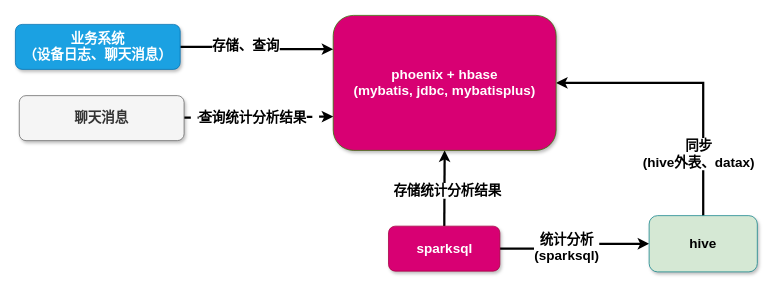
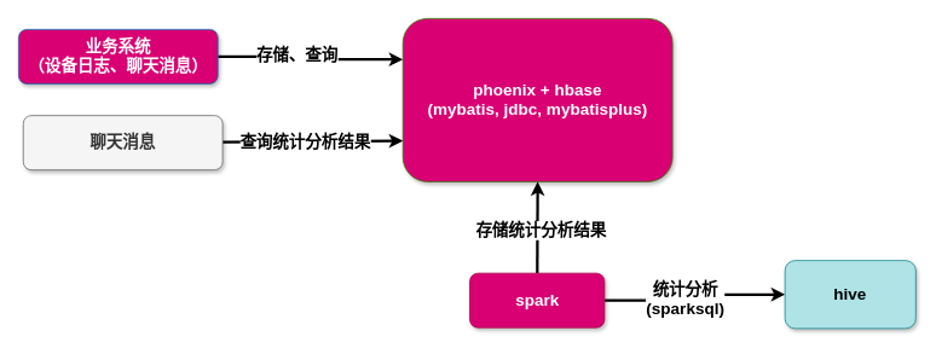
- <mxCell id="4" value="业务系统&lt;br&gt;（设备日志、聊天消息）" style="rounded=1;whiteSpace=wrap;html=1;fontSize=18;fontStyle=1;fillColor=#1ba1e2;strokeColor=#006EAF;shadow=1;fontColor=#ffffff;" parent="1" vertex="1"><mxGeometry x="20" y="32" width="219.75" height="60" as="geometry" /></mxCell>
+ <mxCell id="4" value="业务系统&lt;br&gt;（设备日志、聊天消息）" style="rounded=1;whiteSpace=wrap;html=1;fontSize=18;fontStyle=1;fillColor=#d80073;strokeColor=#006EAF;shadow=1;fontColor=#ffffff;" parent="1" vertex="1"><mxGeometry x="20" y="32" width="219.75" height="60" as="geometry" /></mxCell>
- <mxCell id="10" style="rounded=0;orthogonalLoop=1;jettySize=auto;html=1;entryX=1;entryY=0.5;entryDx=0;entryDy=0;fontSize=18;strokeWidth=3;edgeStyle=orthogonalEdgeStyle;exitX=0.5;exitY=0;exitDx=0;exitDy=0;" edge="1" parent="1" source="12" target="13"><mxGeometry relative="1" as="geometry" /></mxCell>
- <mxCell id="11" value="同步&lt;br&gt;(hive外表、datax)" style="edgeLabel;html=1;align=center;verticalAlign=middle;resizable=0;points=[];fontSize=18;fontStyle=1" vertex="1" connectable="0" parent="10"><mxGeometry x="0.182" y="-4" relative="1" as="geometry"><mxPoint x="37" y="98" as="offset" /></mxGeometry></mxCell>
- <mxCell id="14" style="edgeStyle=none;rounded=0;orthogonalLoop=1;jettySize=auto;html=1;entryX=0;entryY=0.75;entryDx=0;entryDy=0;fontSize=18;strokeWidth=3;dashed=1;" edge="1" parent="1" source="16" target="13"><mxGeometry relative="1" as="geometry" /></mxCell>
+ <mxCell id="14" style="edgeStyle=none;rounded=0;orthogonalLoop=1;jettySize=auto;html=1;entryX=0;entryY=0.75;entryDx=0;entryDy=0;fontSize=18;strokeWidth=3;" edge="1" parent="1" source="16" target="13"><mxGeometry relative="1" as="geometry" /></mxCell>
- <mxCell id="12" value="hive" style="rounded=1;whiteSpace=wrap;html=1;fontSize=18;fontStyle=1;fillColor=#d5e8d4;strokeColor=#0e8088;shadow=1;" parent="1" vertex="1"><mxGeometry x="865" y="287" width="144.25" height="75" as="geometry" /></mxCell>
+ <mxCell id="12" value="hive" style="rounded=1;whiteSpace=wrap;html=1;fontSize=18;fontStyle=1;fillColor=#b0e3e6;strokeColor=#0e8088;shadow=1;" parent="1" vertex="1"><mxGeometry x="865" y="287" width="144.25" height="75" as="geometry" /></mxCell>
- <mxCell id="9" value="sparksql&lt;br&gt;" style="rounded=1;whiteSpace=wrap;html=1;fontSize=18;fontStyle=1;fillColor=#d80073;strokeColor=#A50040;shadow=1;fontColor=#ffffff;" parent="1" vertex="1"><mxGeometry x="517.5" y="301" width="148.5" height="60" as="geometry" /></mxCell>
+ <mxCell id="9" value="spark&lt;br&gt;" style="rounded=1;whiteSpace=wrap;html=1;fontSize=18;fontStyle=1;fillColor=#d80073;strokeColor=#A50040;shadow=1;fontColor=#ffffff;" parent="1" vertex="1"><mxGeometry x="517.5" y="301" width="148.5" height="60" as="geometry" /></mxCell>
